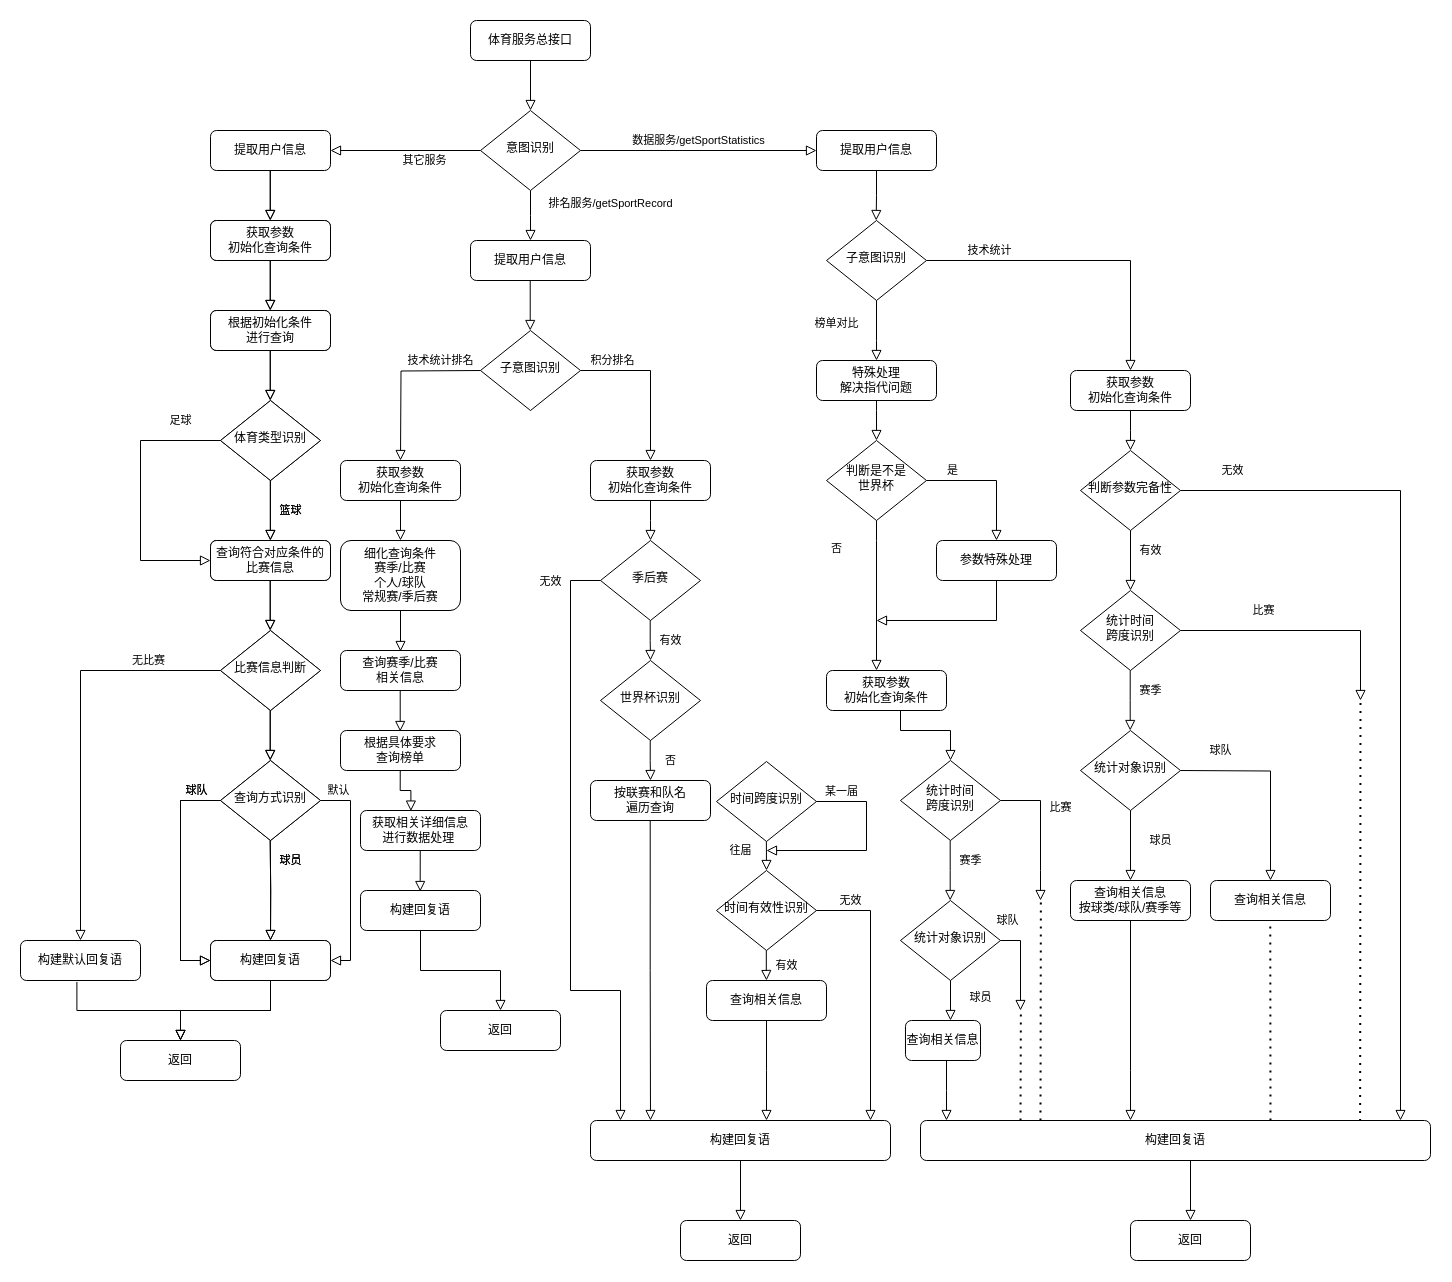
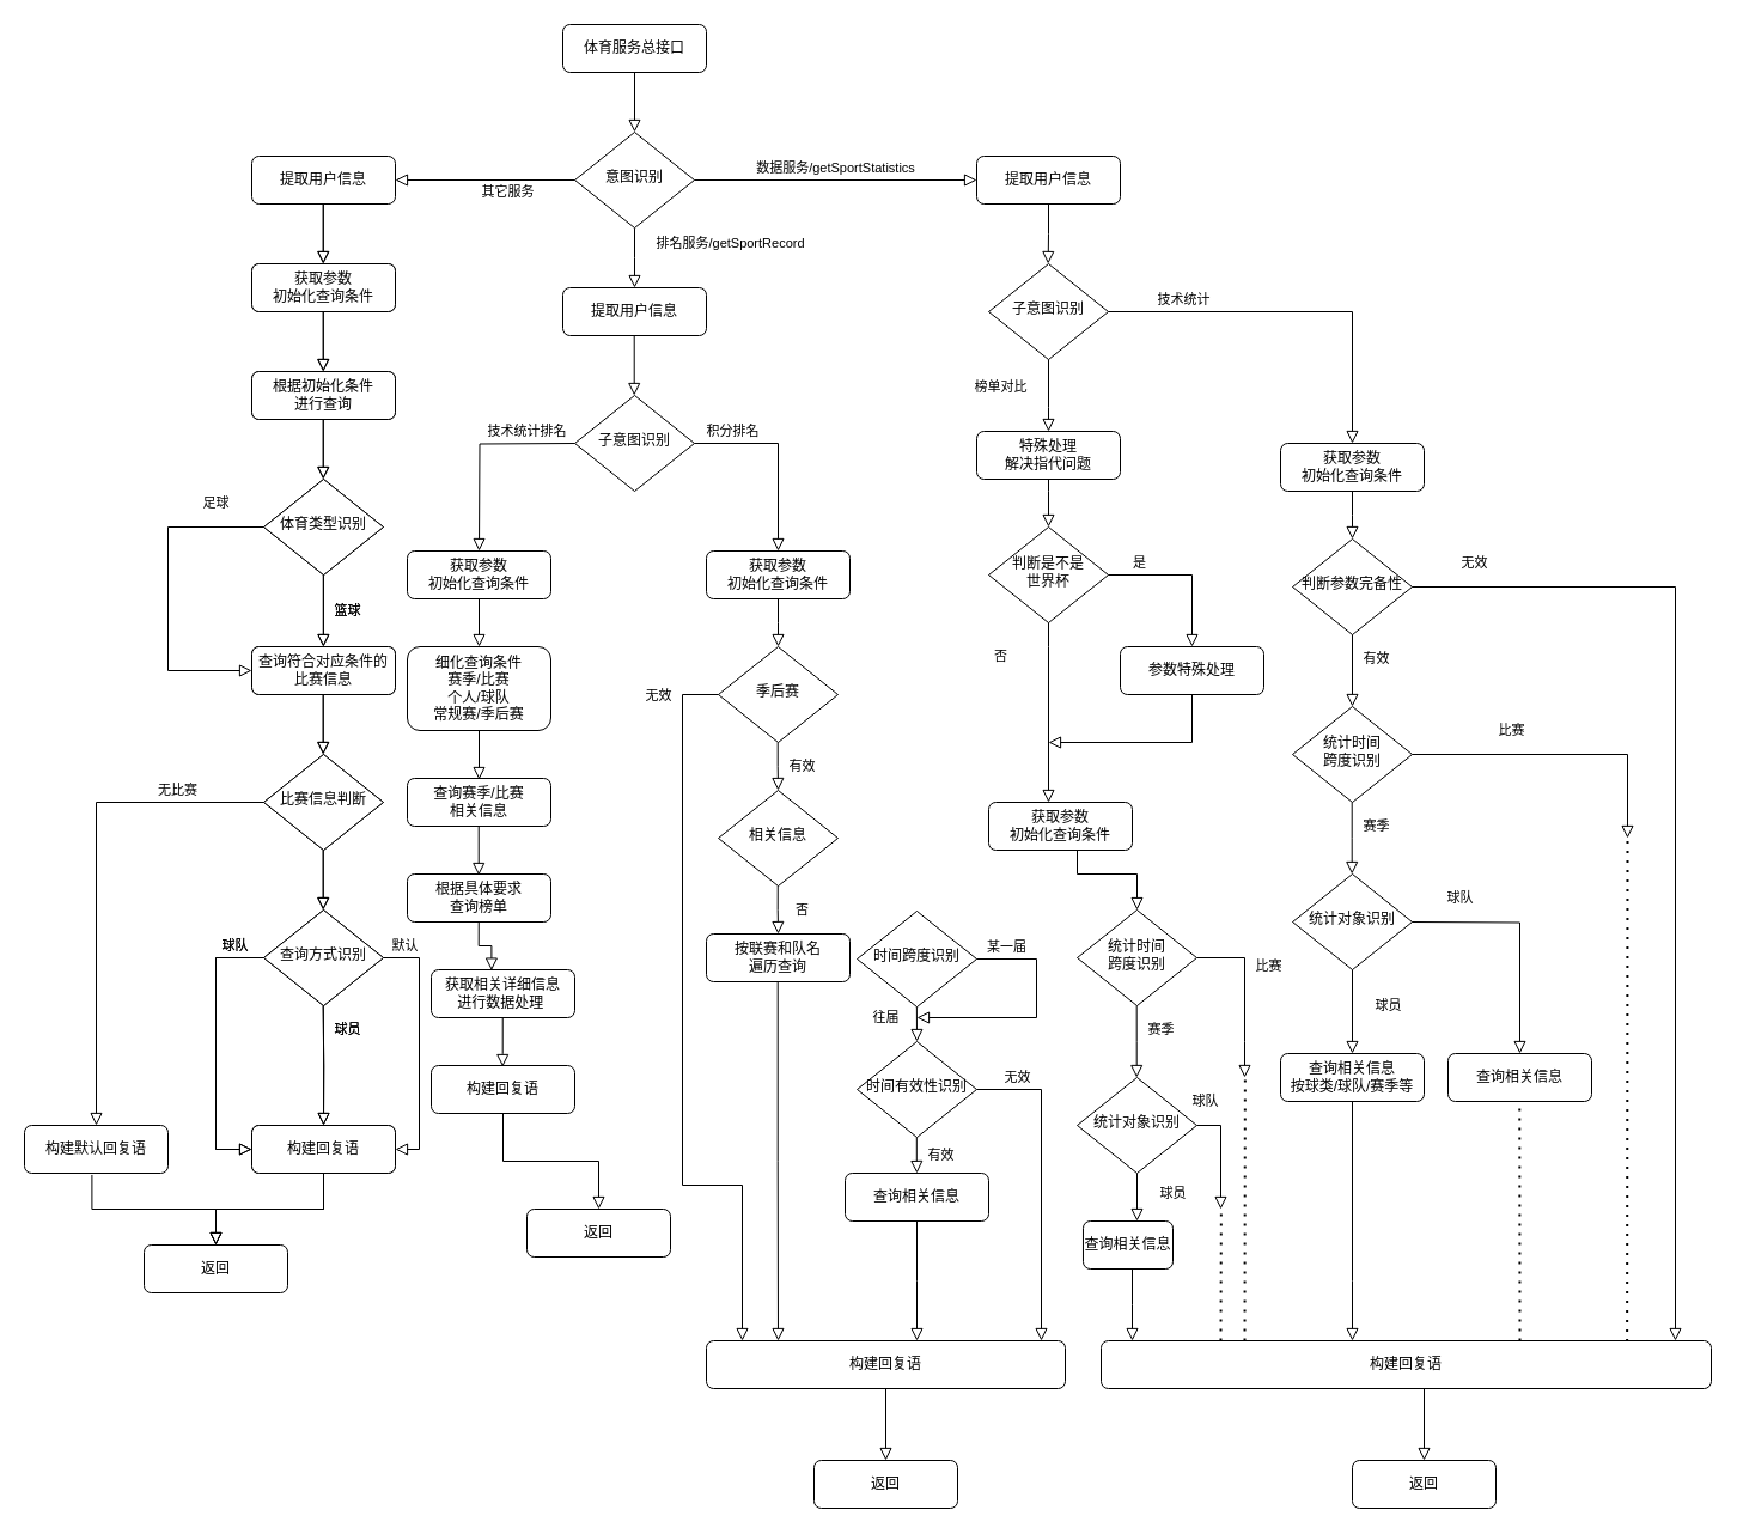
- <mxCell id="68" value="世界杯识别" style="rhombus;whiteSpace=wrap;html=1;shadow=0;fontFamily=Helvetica;fontSize=12;align=center;strokeWidth=1;spacing=6;spacingTop=-4;" vertex="1" parent="1"><mxGeometry x="600" y="660" width="100" height="80" as="geometry" /></mxCell>
+ <mxCell id="68" value="相关信息" style="rhombus;whiteSpace=wrap;html=1;shadow=0;fontFamily=Helvetica;fontSize=12;align=center;strokeWidth=1;spacing=6;spacingTop=-4;" vertex="1" parent="1"><mxGeometry x="600" y="660" width="100" height="80" as="geometry" /></mxCell>
